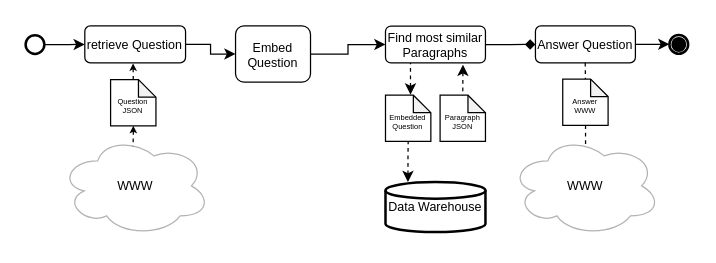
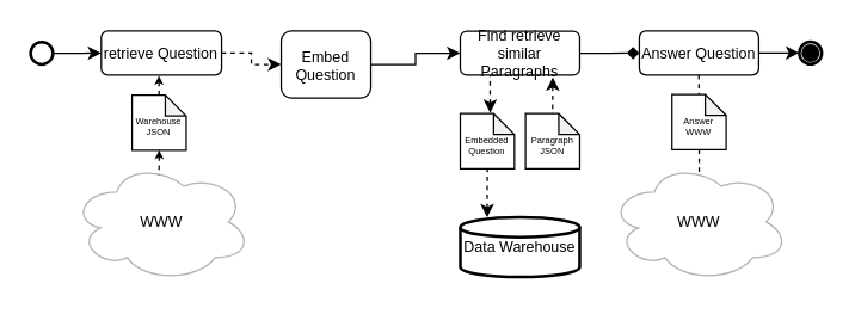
- <mxCell id="6" value="Find most similar Paragraphs" style="rounded=1;whiteSpace=wrap;html=1;fontSize=10;glass=0;strokeWidth=1;shadow=0;strokeColor=#000000;fillColor=none;fontColor=#000000;" parent="1" vertex="1"><mxGeometry x="308" y="20.11" width="80" height="29.57" as="geometry" /></mxCell>
+ <mxCell id="6" value="Find retrieve similar Paragraphs" style="rounded=1;whiteSpace=wrap;html=1;fontSize=10;glass=0;strokeWidth=1;shadow=0;strokeColor=#000000;fillColor=none;fontColor=#000000;" parent="1" vertex="1"><mxGeometry x="308" y="20.11" width="80" height="29.57" as="geometry" /></mxCell>
- <mxCell id="2" style="edgeStyle=orthogonalEdgeStyle;rounded=0;orthogonalLoop=1;jettySize=auto;html=1;fontSize=9;fontColor=#000000;strokeColor=#000000;entryX=0;entryY=0.5;entryDx=0;entryDy=0;" edge="1" parent="1" source="3" target="4"><mxGeometry x="102" y="505" as="geometry"><mxPoint x="200.556" y="34.783" as="targetPoint" /></mxGeometry></mxCell>
+ <mxCell id="2" style="edgeStyle=orthogonalEdgeStyle;rounded=0;orthogonalLoop=1;jettySize=auto;html=1;fontSize=9;fontColor=#000000;strokeColor=#000000;entryX=0;entryY=0.5;entryDx=0;entryDy=0;dashed=1;" edge="1" parent="1" source="3" target="4"><mxGeometry x="102" y="505" as="geometry"><mxPoint x="200.556" y="34.783" as="targetPoint" /></mxGeometry></mxCell>
- <mxCell id="12" value="&lt;br&gt;Question JSON" style="shape=note;whiteSpace=wrap;html=1;backgroundOutline=1;darkOpacity=0.05;fontColor=#000000;strokeColor=#000000;fillColor=none;size=14;fontSize=6;" vertex="1" parent="1"><mxGeometry x="88.004" y="63.005" width="36.296" height="36.957" as="geometry" /></mxCell>
+ <mxCell id="12" value="&lt;br&gt;Warehouse JSON" style="shape=note;whiteSpace=wrap;html=1;backgroundOutline=1;darkOpacity=0.05;fontColor=#000000;strokeColor=#000000;fillColor=none;size=14;fontSize=6;" vertex="1" parent="1"><mxGeometry x="88.004" y="63.005" width="36.296" height="36.957" as="geometry" /></mxCell>
